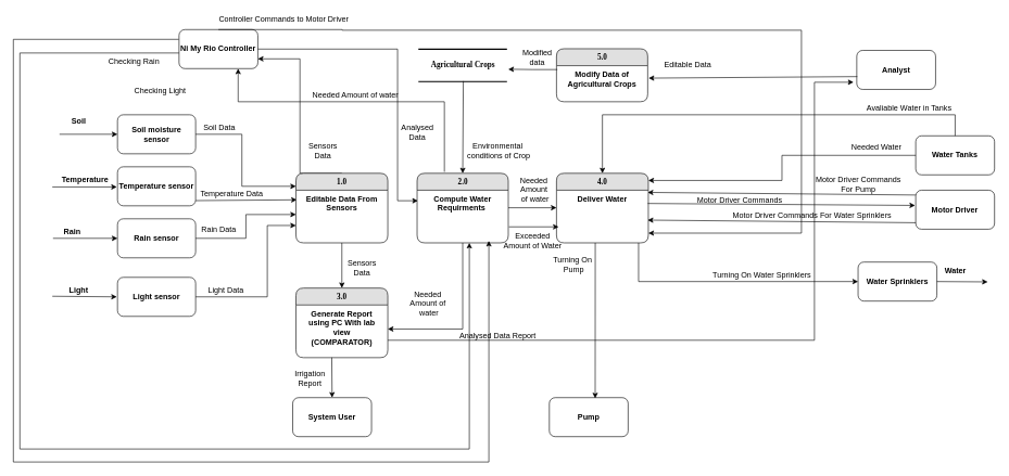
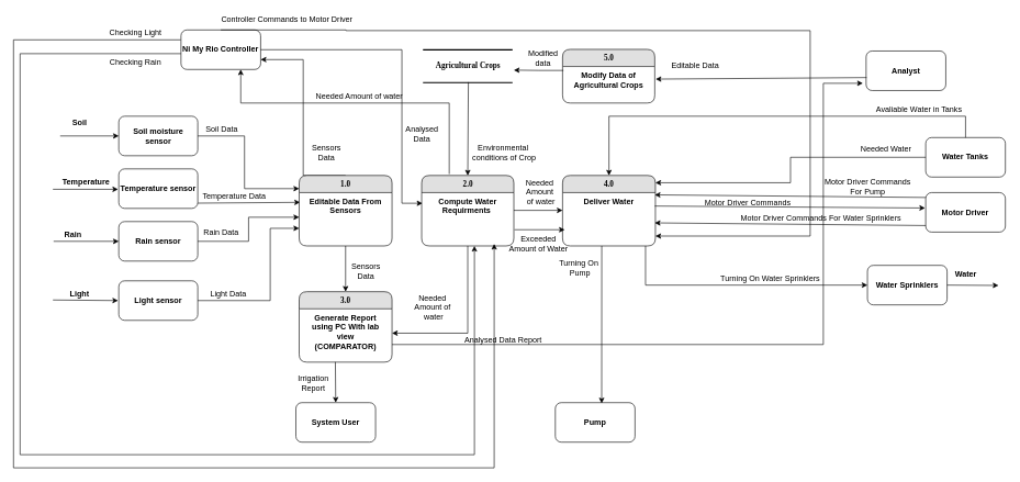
- <mxCell id="85" value="Checking Light" style="text;html=1;align=center;verticalAlign=middle;resizable=0;points=[];autosize=1;strokeColor=none;fillColor=none;" parent="1" vertex="1"><mxGeometry x="199.91" y="130" width="90" height="20" as="geometry" /></mxCell>
+ <mxCell id="85" value="Checking Light" style="text;html=1;align=center;verticalAlign=middle;resizable=0;points=[];autosize=1;strokeColor=none;fillColor=none;" parent="1" vertex="1"><mxGeometry x="159.91" y="40" width="90" height="20" as="geometry" /></mxCell>
